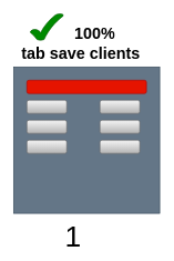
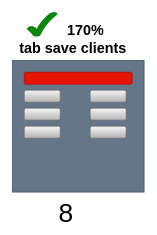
- <mxCell id="12" value="&lt;h1 style=&quot;margin-top: 0px;&quot;&gt;100%&lt;/h1&gt;" style="text;html=1;whiteSpace=wrap;overflow=hidden;rounded=0;" vertex="1" parent="1"><mxGeometry x="110" y="30" width="75" height="30" as="geometry" /></mxCell>
+ <mxCell id="12" value="&lt;h1 style=&quot;margin-top: 0px;&quot;&gt;170%&lt;/h1&gt;" style="text;html=1;whiteSpace=wrap;overflow=hidden;rounded=0;" vertex="1" parent="1"><mxGeometry x="110" y="30" width="75" height="30" as="geometry" /></mxCell>
- <mxCell id="13" value="1" style="text;html=1;align=center;verticalAlign=middle;whiteSpace=wrap;rounded=0;fontSize=44;" vertex="1" parent="1"><mxGeometry x="80" y="340" width="60" height="30" as="geometry" /></mxCell>
+ <mxCell id="13" value="8" style="text;html=1;align=center;verticalAlign=middle;whiteSpace=wrap;rounded=0;fontSize=44;" vertex="1" parent="1"><mxGeometry x="80" y="340" width="60" height="30" as="geometry" /></mxCell>
